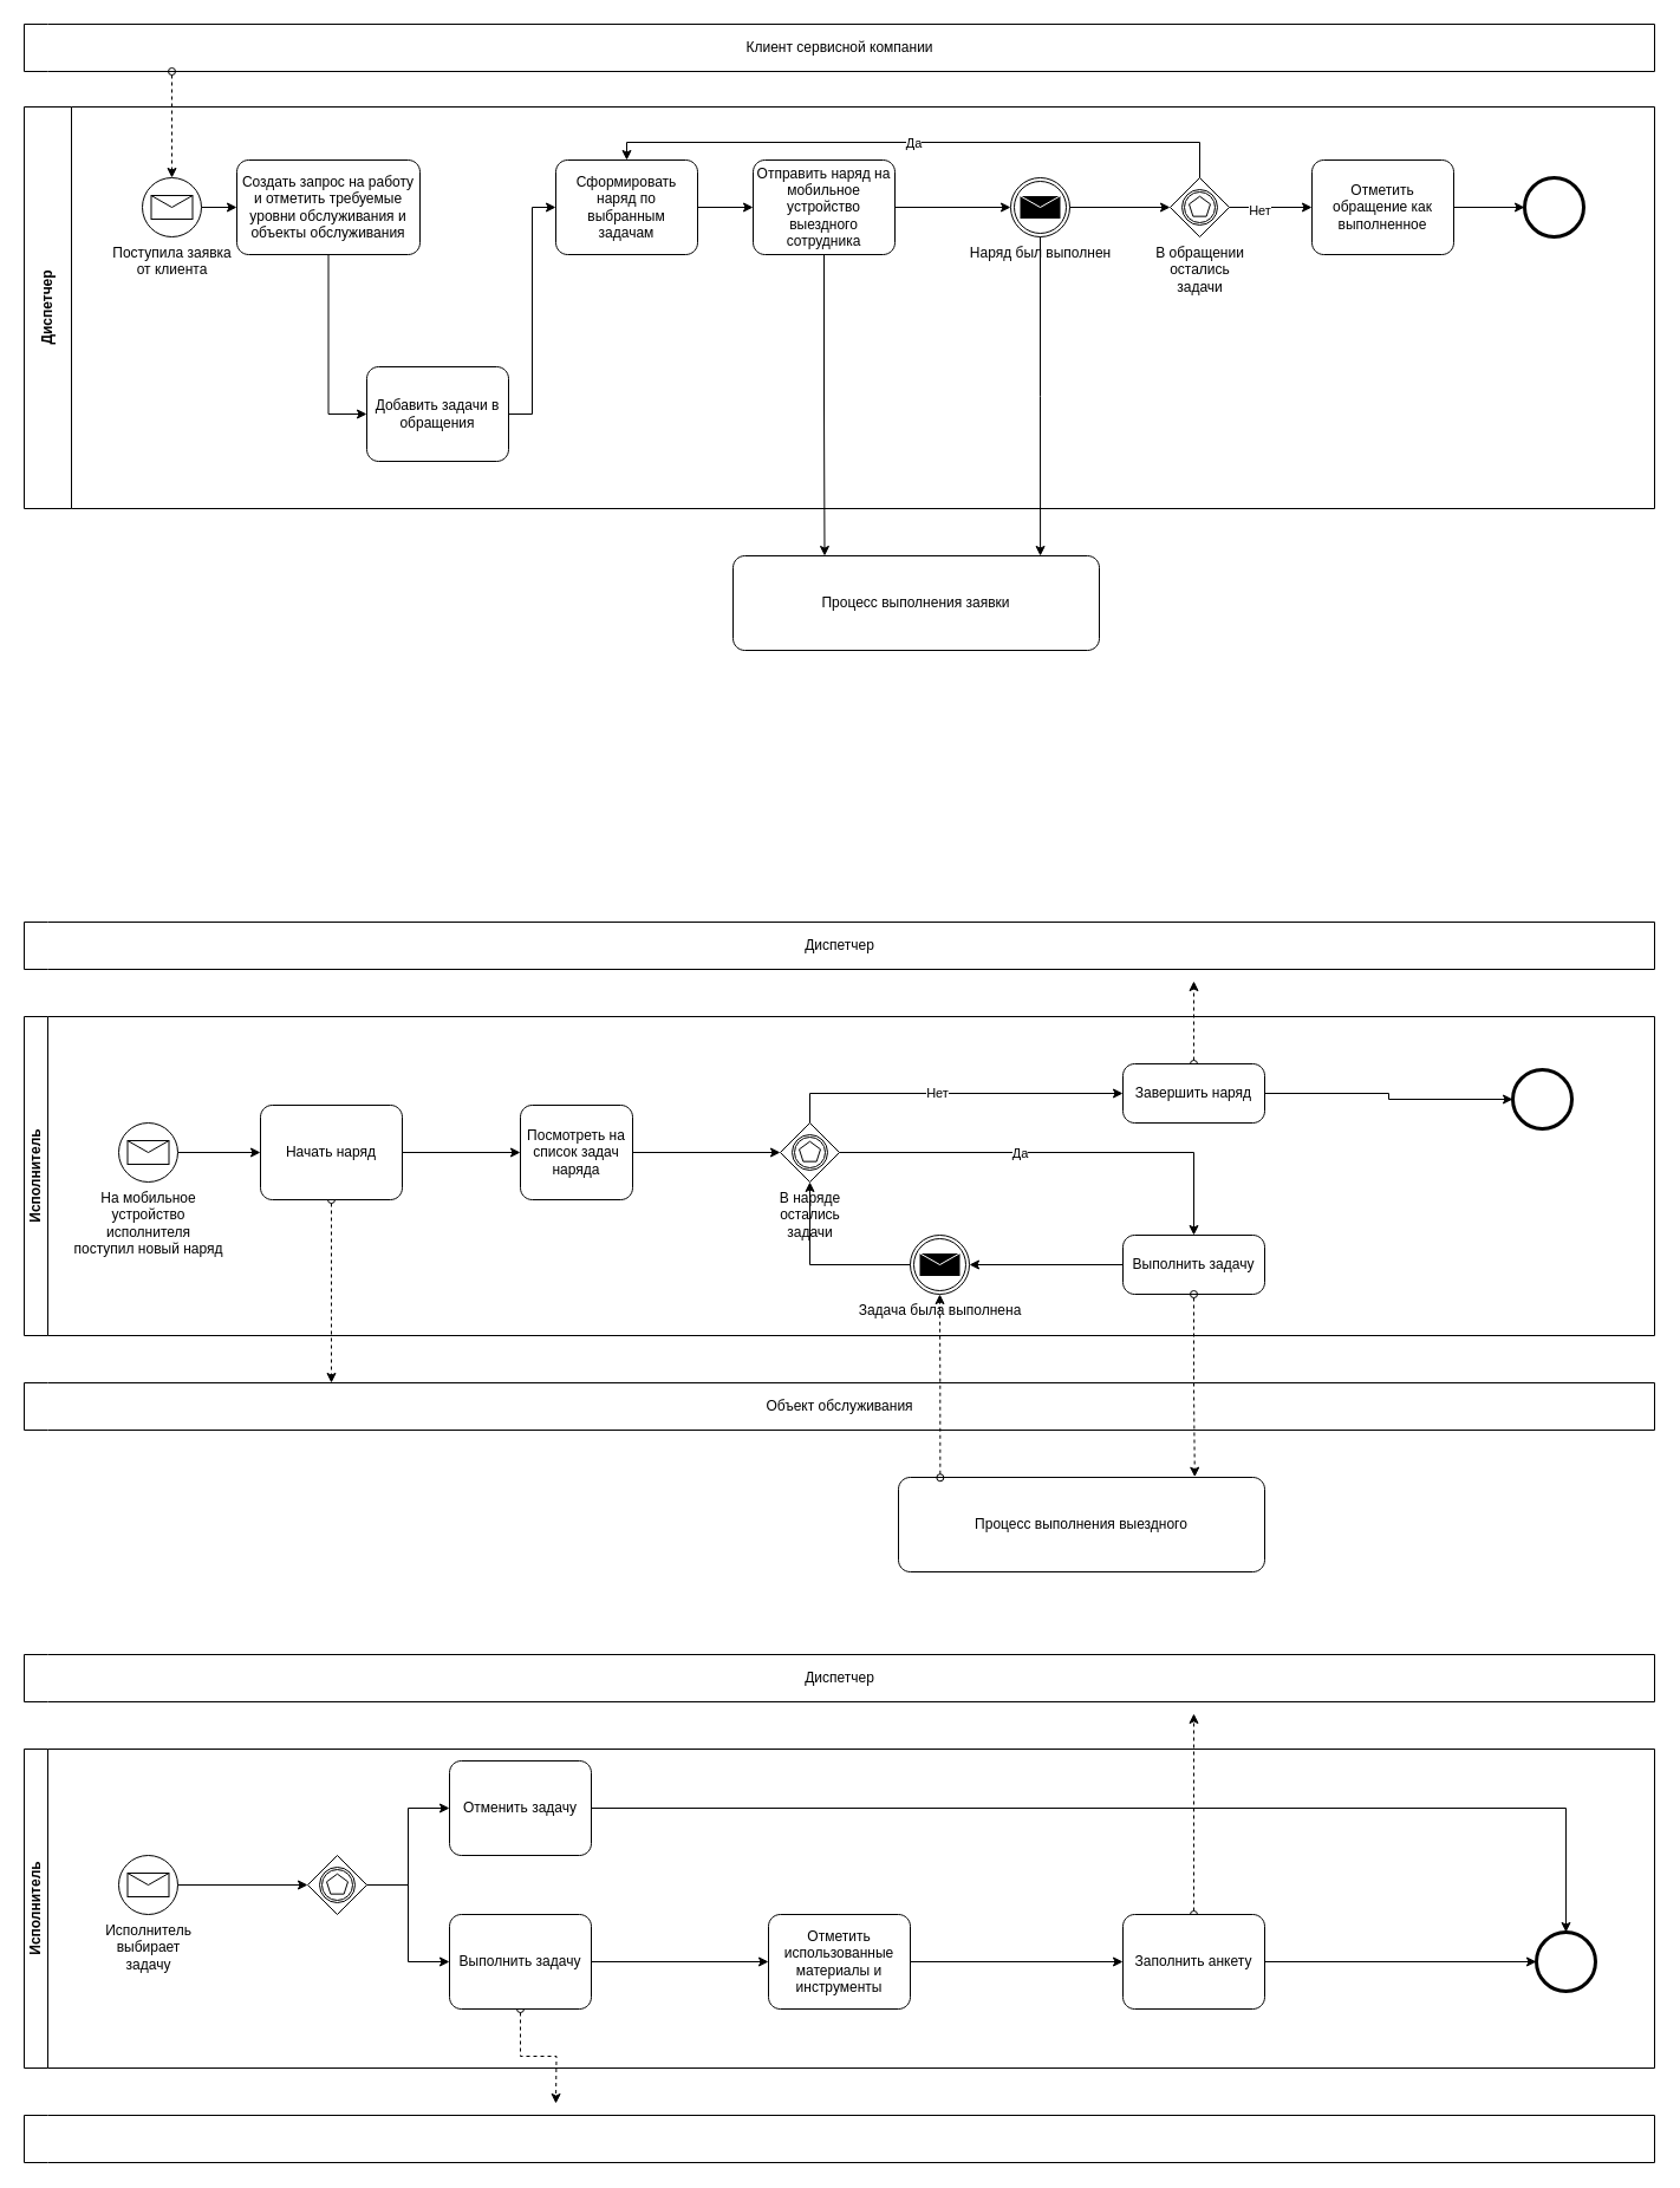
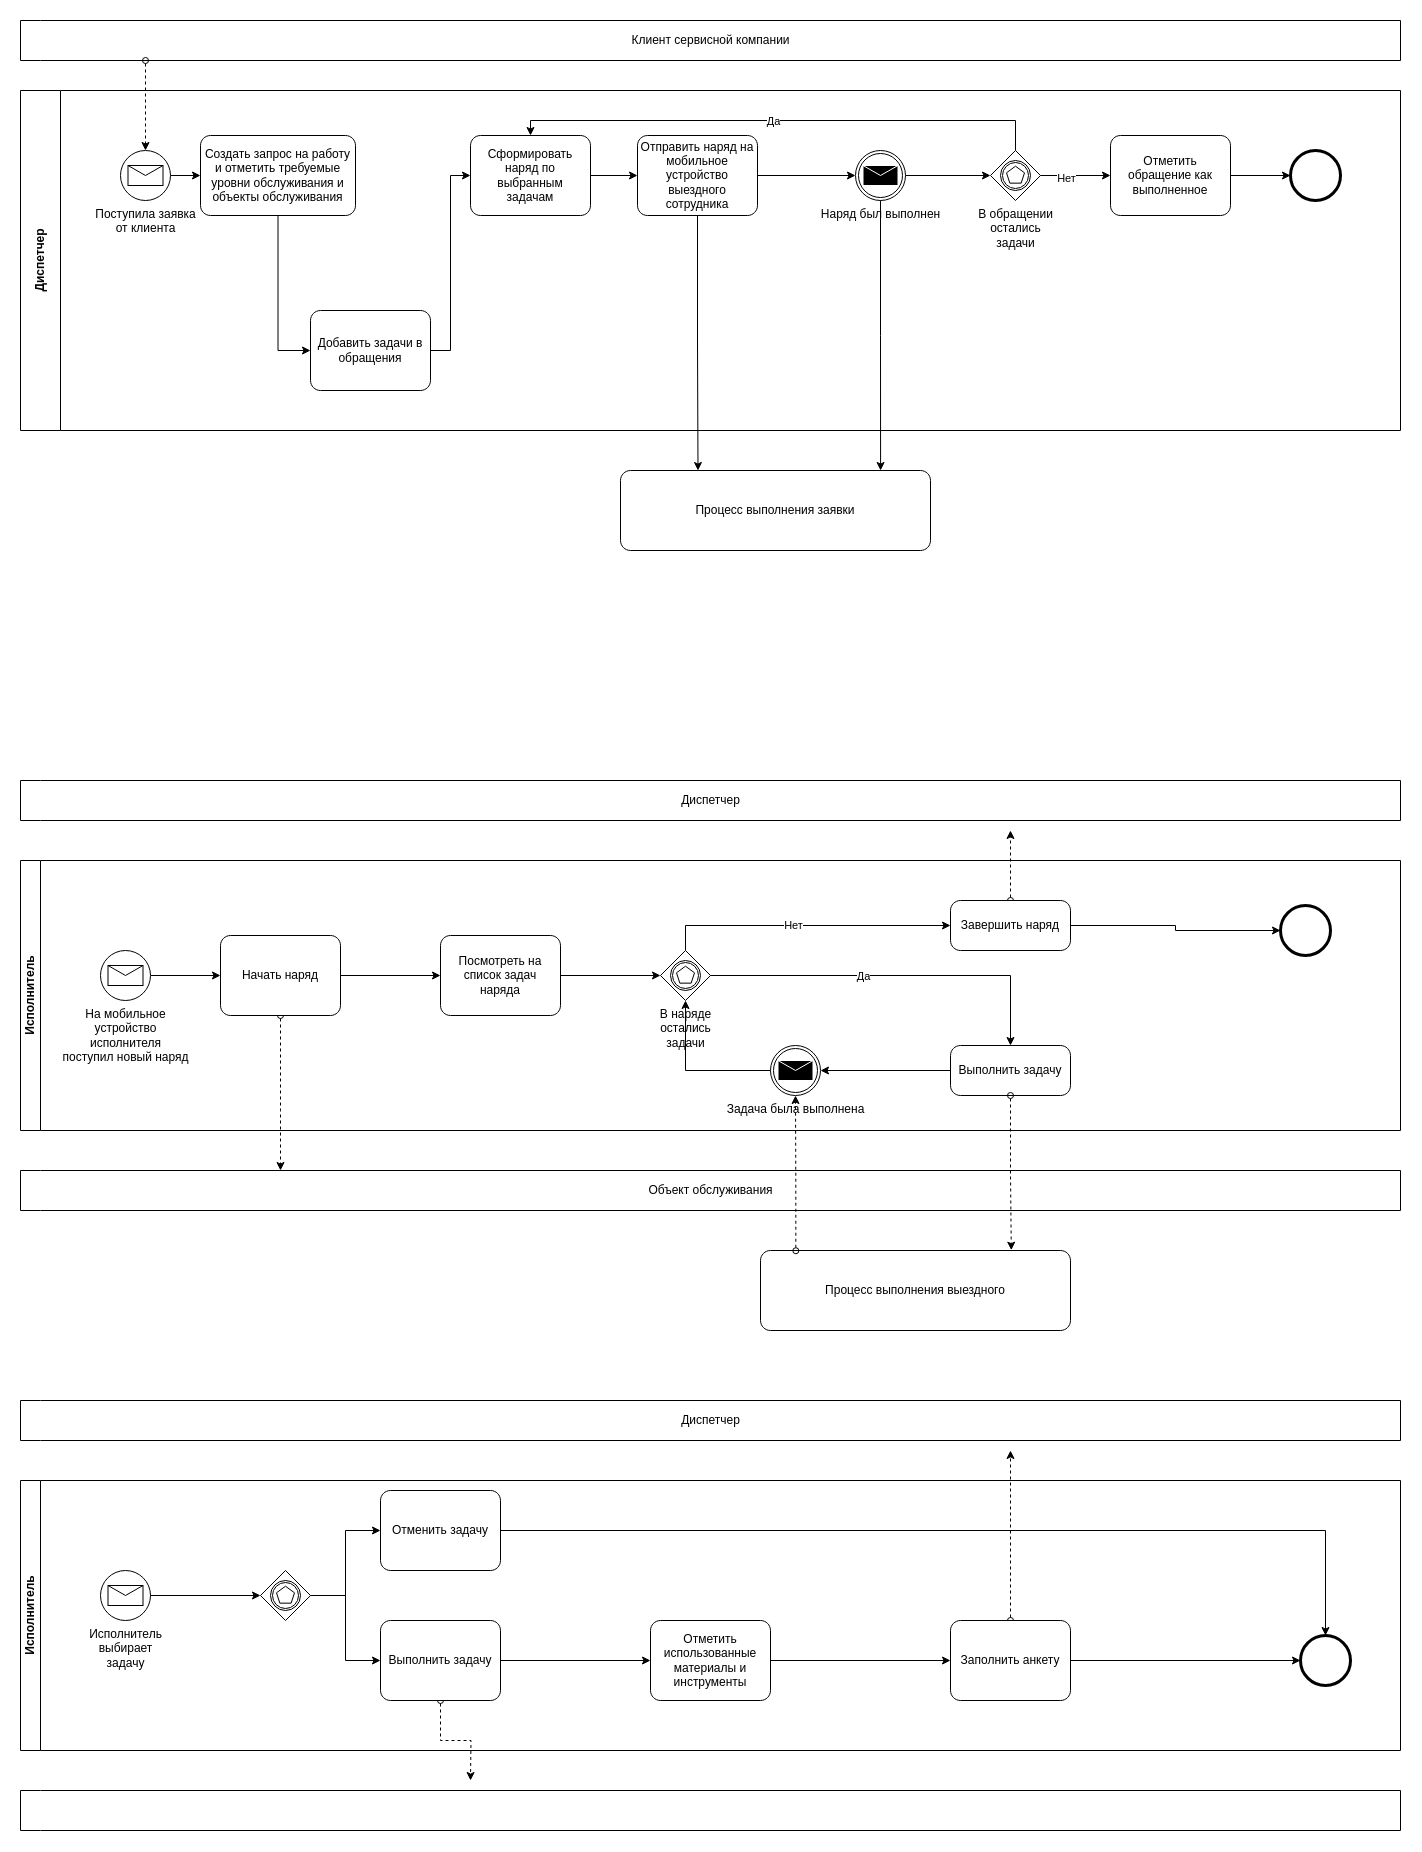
- <mxCell id="23" value="Посмотреть на список задач &lt;br&gt;наряда" style="points=[[0.25,0,0],[0.5,0,0],[0.75,0,0],[1,0.25,0],[1,0.5,0],[1,0.75,0],[0.75,1,0],[0.5,1,0],[0.25,1,0],[0,0.75,0],[0,0.5,0],[0,0.25,0]];shape=mxgraph.bpmn.task;whiteSpace=wrap;rectStyle=rounded;size=10;html=1;taskMarker=abstract;" vertex="1" parent="7"><mxGeometry x="420" y="75" width="95" height="80" as="geometry" /></mxCell>
+ <mxCell id="23" value="Посмотреть на список задач &lt;br&gt;наряда" style="points=[[0.25,0,0],[0.5,0,0],[0.75,0,0],[1,0.25,0],[1,0.5,0],[1,0.75,0],[0.75,1,0],[0.5,1,0],[0.25,1,0],[0,0.75,0],[0,0.5,0],[0,0.25,0]];shape=mxgraph.bpmn.task;whiteSpace=wrap;rectStyle=rounded;size=10;html=1;taskMarker=abstract;" vertex="1" parent="7"><mxGeometry x="420" y="75" width="120" height="80" as="geometry" /></mxCell>
